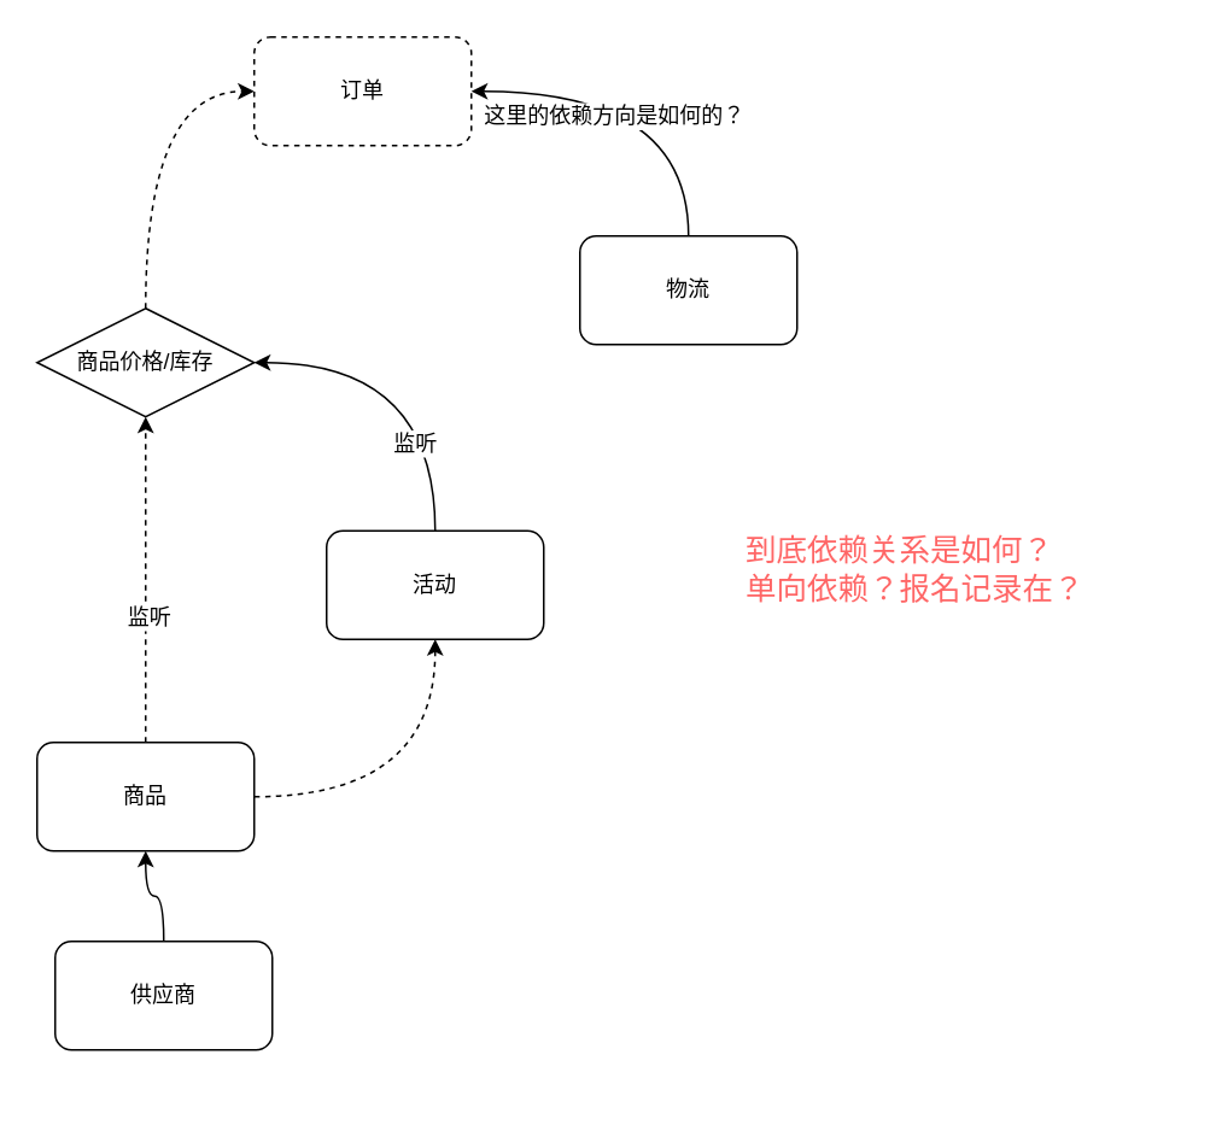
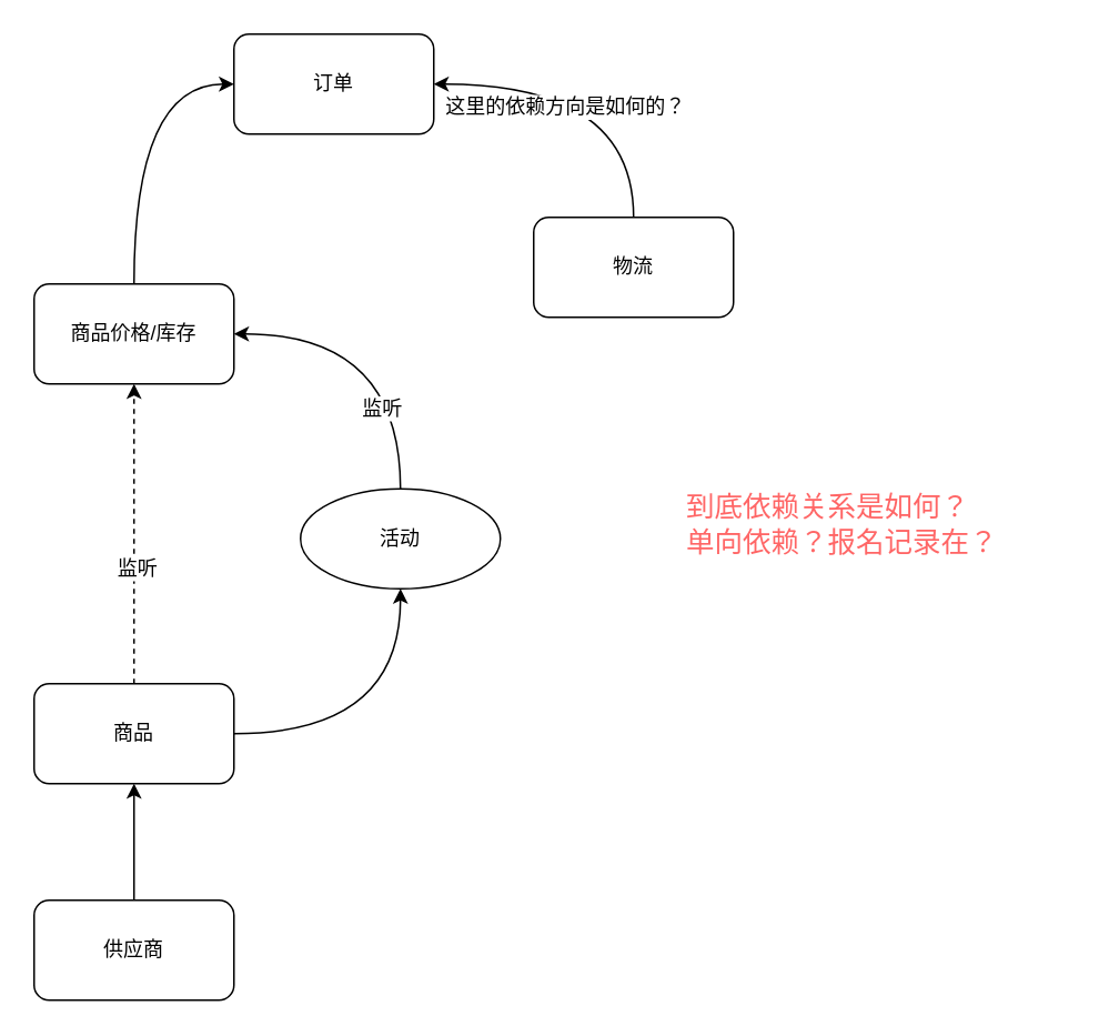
- <mxCell id="13" value="订单" parent="1" vertex="1" style="rounded=1;whiteSpace=wrap;html=1;dashed=1;"><mxGeometry as="geometry" height="60" width="120" y="20" x="140" /></mxCell>
+ <mxCell id="13" value="订单" parent="1" vertex="1" style="rounded=1;whiteSpace=wrap;html=1;"><mxGeometry as="geometry" height="60" width="120" y="20" x="140" /></mxCell>
- <mxCell id="8" parent="1" style="edgeStyle=orthogonalEdgeStyle;rounded=0;orthogonalLoop=1;jettySize=auto;html=1;exitX=0.5;exitY=0;exitDx=0;exitDy=0;entryX=0;entryY=0.5;entryDx=0;entryDy=0;curved=1;dashed=1;" edge="1" target="13" source="9"><mxGeometry as="geometry" relative="1" /></mxCell>
+ <mxCell id="8" parent="1" style="edgeStyle=orthogonalEdgeStyle;rounded=0;orthogonalLoop=1;jettySize=auto;html=1;exitX=0.5;exitY=0;exitDx=0;exitDy=0;entryX=0;entryY=0.5;entryDx=0;entryDy=0;curved=1;" edge="1" target="13" source="9"><mxGeometry as="geometry" relative="1" /></mxCell>
- <mxCell id="9" value="商品价格/库存" parent="1" vertex="1" style="rhombus;whiteSpace=wrap;html=1;"><mxGeometry as="geometry" height="60" width="120" y="170" x="20" /></mxCell>
+ <mxCell id="9" value="商品价格/库存" parent="1" vertex="1" style="rounded=1;whiteSpace=wrap;html=1;"><mxGeometry as="geometry" height="60" width="120" y="170" x="20" /></mxCell>
- <mxCell id="12" value="活动" parent="1" vertex="1" style="rounded=1;whiteSpace=wrap;html=1;"><mxGeometry as="geometry" height="60" width="120" y="293" x="180" /></mxCell>
+ <mxCell id="12" value="活动" parent="1" vertex="1" style="ellipse;whiteSpace=wrap;html=1;"><mxGeometry as="geometry" height="60" width="120" y="293" x="180" /></mxCell>
- <mxCell id="4" parent="1" style="edgeStyle=orthogonalEdgeStyle;rounded=0;orthogonalLoop=1;jettySize=auto;html=1;entryX=0.5;entryY=1;entryDx=0;entryDy=0;curved=1;dashed=1;" edge="1" target="12" source="5"><mxGeometry as="geometry" relative="1" /></mxCell>
+ <mxCell id="4" parent="1" style="edgeStyle=orthogonalEdgeStyle;rounded=0;orthogonalLoop=1;jettySize=auto;html=1;entryX=0.5;entryY=1;entryDx=0;entryDy=0;curved=1;" edge="1" target="12" source="5"><mxGeometry as="geometry" relative="1" /></mxCell>
- <mxCell id="7" value="供应商" parent="1" vertex="1" style="rounded=1;whiteSpace=wrap;html=1;"><mxGeometry x="30" y="520" as="geometry" height="60" width="120" /></mxCell>
+ <mxCell id="7" value="供应商" parent="1" vertex="1" style="rounded=1;whiteSpace=wrap;html=1;"><mxGeometry as="geometry" height="60" width="120" y="540" x="20" /></mxCell>
